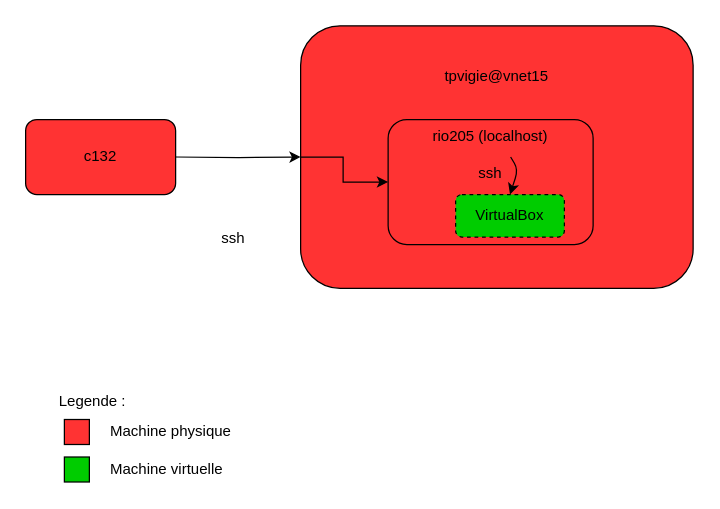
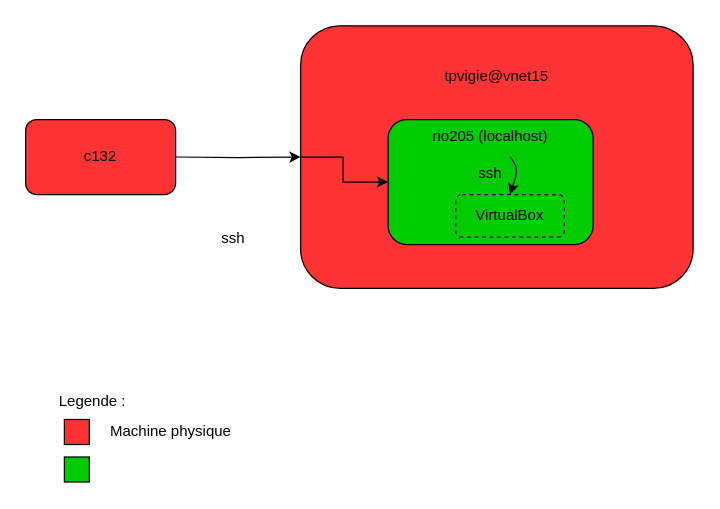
- <mxCell id="4" value="rio205 (localhost)&lt;br&gt;&lt;br&gt;ssh&lt;br&gt;&lt;br&gt;&lt;br&gt;&lt;br&gt;" style="rounded=1;whiteSpace=wrap;html=1;fillColor=#ff3333;" parent="1" vertex="1"><mxGeometry x="310" y="95" width="164" height="100" as="geometry" /></mxCell>
+ <mxCell id="4" value="rio205 (localhost)&lt;br&gt;&lt;br&gt;ssh&lt;br&gt;&lt;br&gt;&lt;br&gt;&lt;br&gt;" style="rounded=1;whiteSpace=wrap;html=1;fillColor=#00CC00;" parent="1" vertex="1"><mxGeometry x="310" y="95" width="164" height="100" as="geometry" /></mxCell>
- <mxCell id="10" value="Machine virtuelle" style="text;html=1;resizable=0;points=[];autosize=1;align=left;verticalAlign=top;spacingTop=-4;" parent="1" vertex="1"><mxGeometry x="86" y="365" width="110" height="20" as="geometry" /></mxCell>
